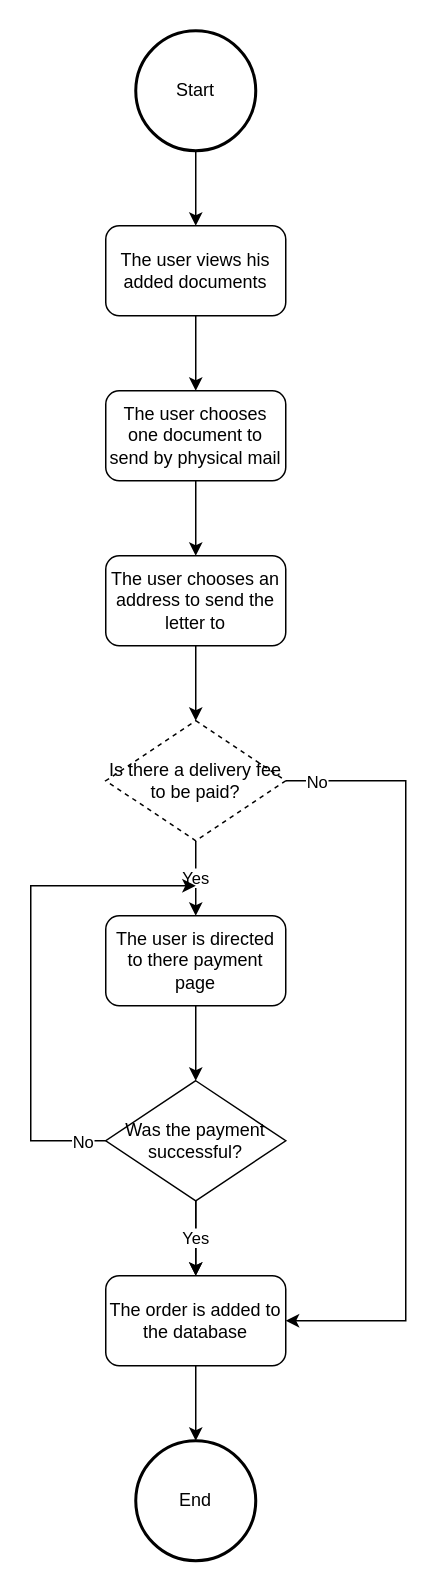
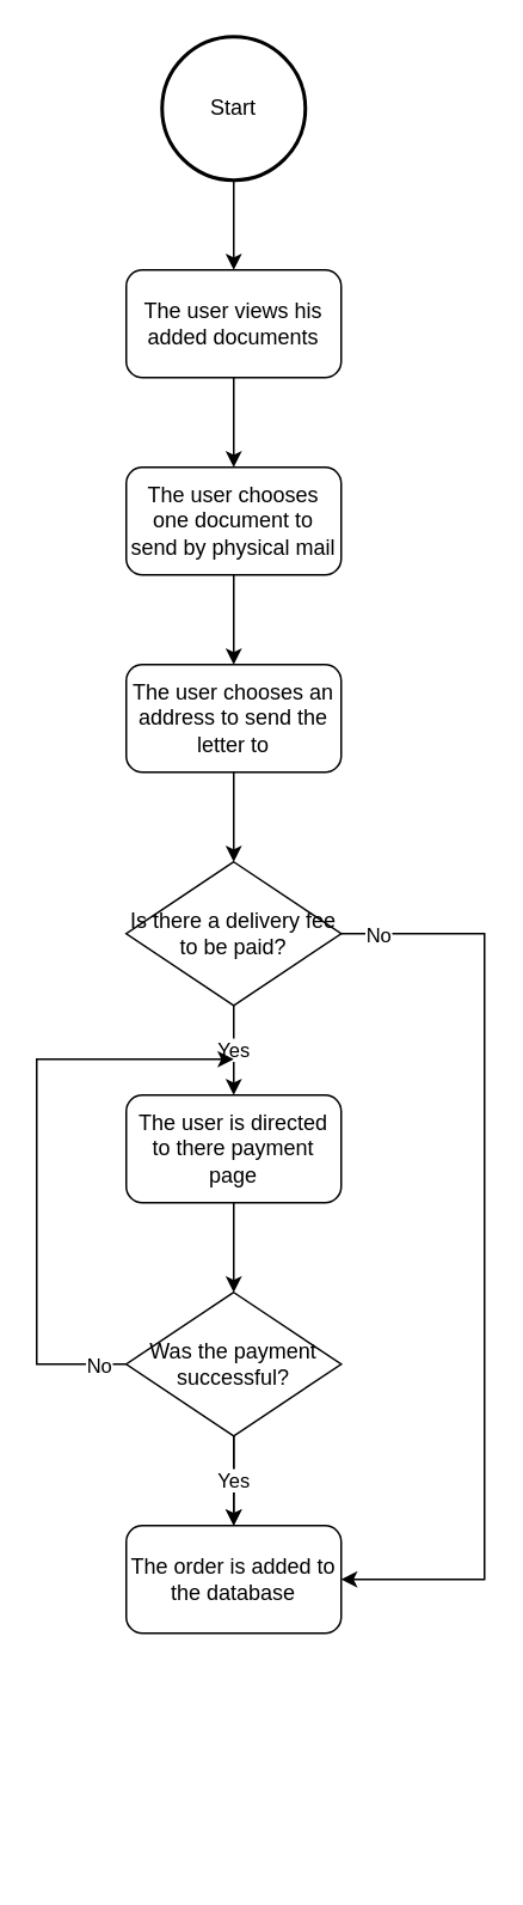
- <mxCell id="14" value="Is there a delivery fee to be paid?" style="rhombus;whiteSpace=wrap;html=1;dashed=1;" vertex="1" parent="1"><mxGeometry x="70" y="480" width="120" height="80" as="geometry" /></mxCell>
+ <mxCell id="14" value="Is there a delivery fee to be paid?" style="rhombus;whiteSpace=wrap;html=1;" vertex="1" parent="1"><mxGeometry x="70" y="480" width="120" height="80" as="geometry" /></mxCell>
- <mxCell id="15" style="edgeStyle=orthogonalEdgeStyle;rounded=0;orthogonalLoop=1;jettySize=auto;html=1;" edge="1" parent="1" source="16" target="2"><mxGeometry relative="1" as="geometry" /></mxCell>
- <mxCell id="2" value="&lt;div&gt;End&lt;/div&gt;" style="ellipse;whiteSpace=wrap;html=1;aspect=fixed;strokeWidth=2;" vertex="1" parent="1"><mxGeometry x="90" y="960" width="80" height="80" as="geometry" /></mxCell>
